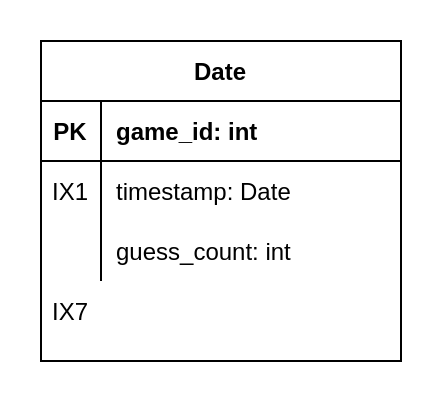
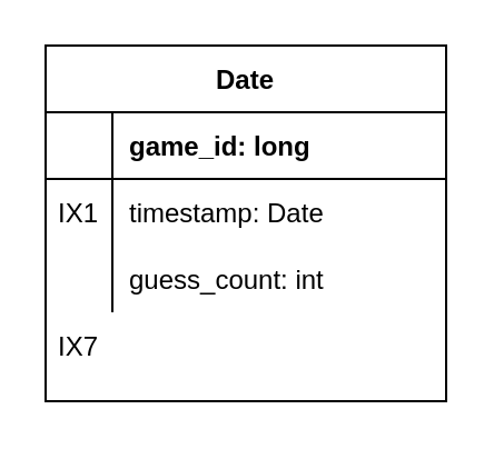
- <mxCell id="4" value="PK" style="shape=partialRectangle;connectable=0;fillColor=none;top=0;left=0;bottom=0;right=0;fontStyle=1;overflow=hidden;" vertex="1" parent="3"><mxGeometry width="30" height="30" as="geometry" /></mxCell>
- <mxCell id="5" value="game_id: int" style="shape=partialRectangle;connectable=0;fillColor=none;top=0;left=0;bottom=0;right=0;align=left;spacingLeft=6;fontStyle=1;overflow=hidden;" vertex="1" parent="3"><mxGeometry x="30" width="150" height="30" as="geometry" /></mxCell>
+ <mxCell id="5" value="game_id: long" style="shape=partialRectangle;connectable=0;fillColor=none;top=0;left=0;bottom=0;right=0;align=left;spacingLeft=6;fontStyle=1;overflow=hidden;" vertex="1" parent="3"><mxGeometry x="30" width="150" height="30" as="geometry" /></mxCell>
